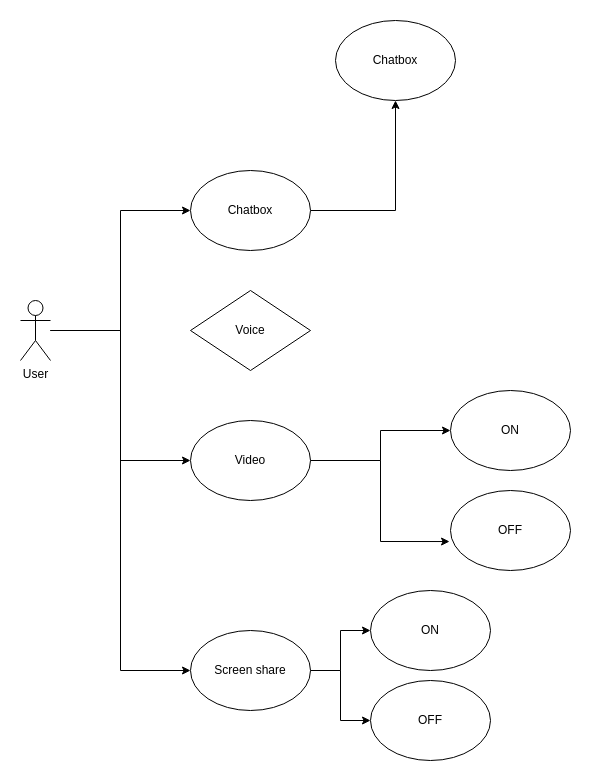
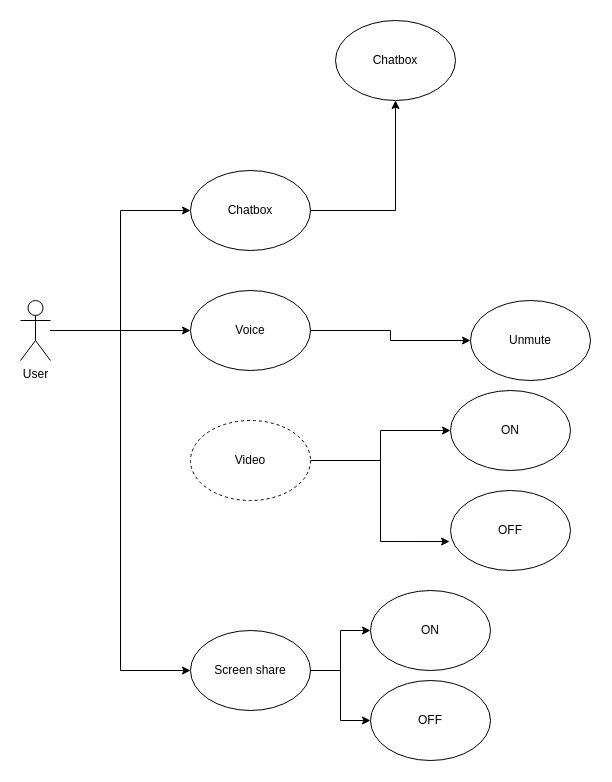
+ <mxCell id="3" style="edgeStyle=orthogonalEdgeStyle;rounded=0;orthogonalLoop=1;jettySize=auto;html=1;" edge="1" parent="1" source="6" target="10"><mxGeometry relative="1" as="geometry" /></mxCell>
- <mxCell id="10" value="Voice" style="rhombus;whiteSpace=wrap;html=1;" vertex="1" parent="1"><mxGeometry x="190" y="290" width="120" height="80" as="geometry" /></mxCell>
+ <mxCell id="10" value="Voice" style="ellipse;whiteSpace=wrap;html=1;" vertex="1" parent="1"><mxGeometry x="190" y="290" width="120" height="80" as="geometry" /></mxCell>
+ <mxCell id="9" style="edgeStyle=orthogonalEdgeStyle;rounded=0;orthogonalLoop=1;jettySize=auto;html=1;" edge="1" parent="1" source="10" target="15"><mxGeometry relative="1" as="geometry" /></mxCell>
+ <mxCell id="15" value="Unmute" style="ellipse;whiteSpace=wrap;html=1;" vertex="1" parent="1"><mxGeometry x="470" y="300" width="120" height="80" as="geometry" /></mxCell>
- <mxCell id="4" style="edgeStyle=orthogonalEdgeStyle;rounded=0;orthogonalLoop=1;jettySize=auto;html=1;entryX=0;entryY=0.5;entryDx=0;entryDy=0;" edge="1" parent="1" source="6" target="13"><mxGeometry relative="1" as="geometry"><mxPoint x="490" y="530" as="targetPoint" /></mxGeometry></mxCell>
- <mxCell id="13" value="Video" style="ellipse;whiteSpace=wrap;html=1;" vertex="1" parent="1"><mxGeometry x="190" y="420" width="120" height="80" as="geometry" /></mxCell>
+ <mxCell id="13" value="Video" style="ellipse;whiteSpace=wrap;html=1;dashed=1;" vertex="1" parent="1"><mxGeometry x="190" y="420" width="120" height="80" as="geometry" /></mxCell>
